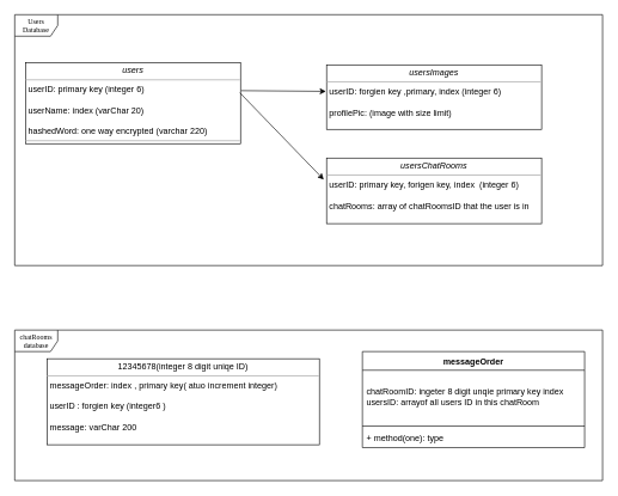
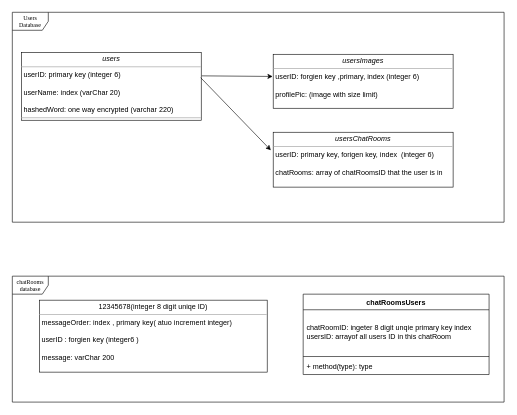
- <mxCell id="10" value="messageOrder" style="swimlane;fontStyle=1;align=center;verticalAlign=top;childLayout=stackLayout;horizontal=1;startSize=26;horizontalStack=0;resizeParent=1;resizeParentMax=0;resizeLast=0;collapsible=1;marginBottom=0;" vertex="1" parent="1"><mxGeometry x="505" y="490" width="310" height="134" as="geometry" /></mxCell>
+ <mxCell id="10" value="chatRoomsUsers" style="swimlane;fontStyle=1;align=center;verticalAlign=top;childLayout=stackLayout;horizontal=1;startSize=26;horizontalStack=0;resizeParent=1;resizeParentMax=0;resizeLast=0;collapsible=1;marginBottom=0;" vertex="1" parent="1"><mxGeometry x="505" y="490" width="310" height="134" as="geometry" /></mxCell>
- <mxCell id="13" value="+ method(one): type" style="text;strokeColor=none;fillColor=none;align=left;verticalAlign=top;spacingLeft=4;spacingRight=4;overflow=hidden;rotatable=0;points=[[0,0.5],[1,0.5]];portConstraint=eastwest;" vertex="1" parent="10"><mxGeometry y="108" width="310" height="26" as="geometry" /></mxCell>
+ <mxCell id="13" value="+ method(type): type" style="text;strokeColor=none;fillColor=none;align=left;verticalAlign=top;spacingLeft=4;spacingRight=4;overflow=hidden;rotatable=0;points=[[0,0.5],[1,0.5]];portConstraint=eastwest;" vertex="1" parent="10"><mxGeometry y="108" width="310" height="26" as="geometry" /></mxCell>
